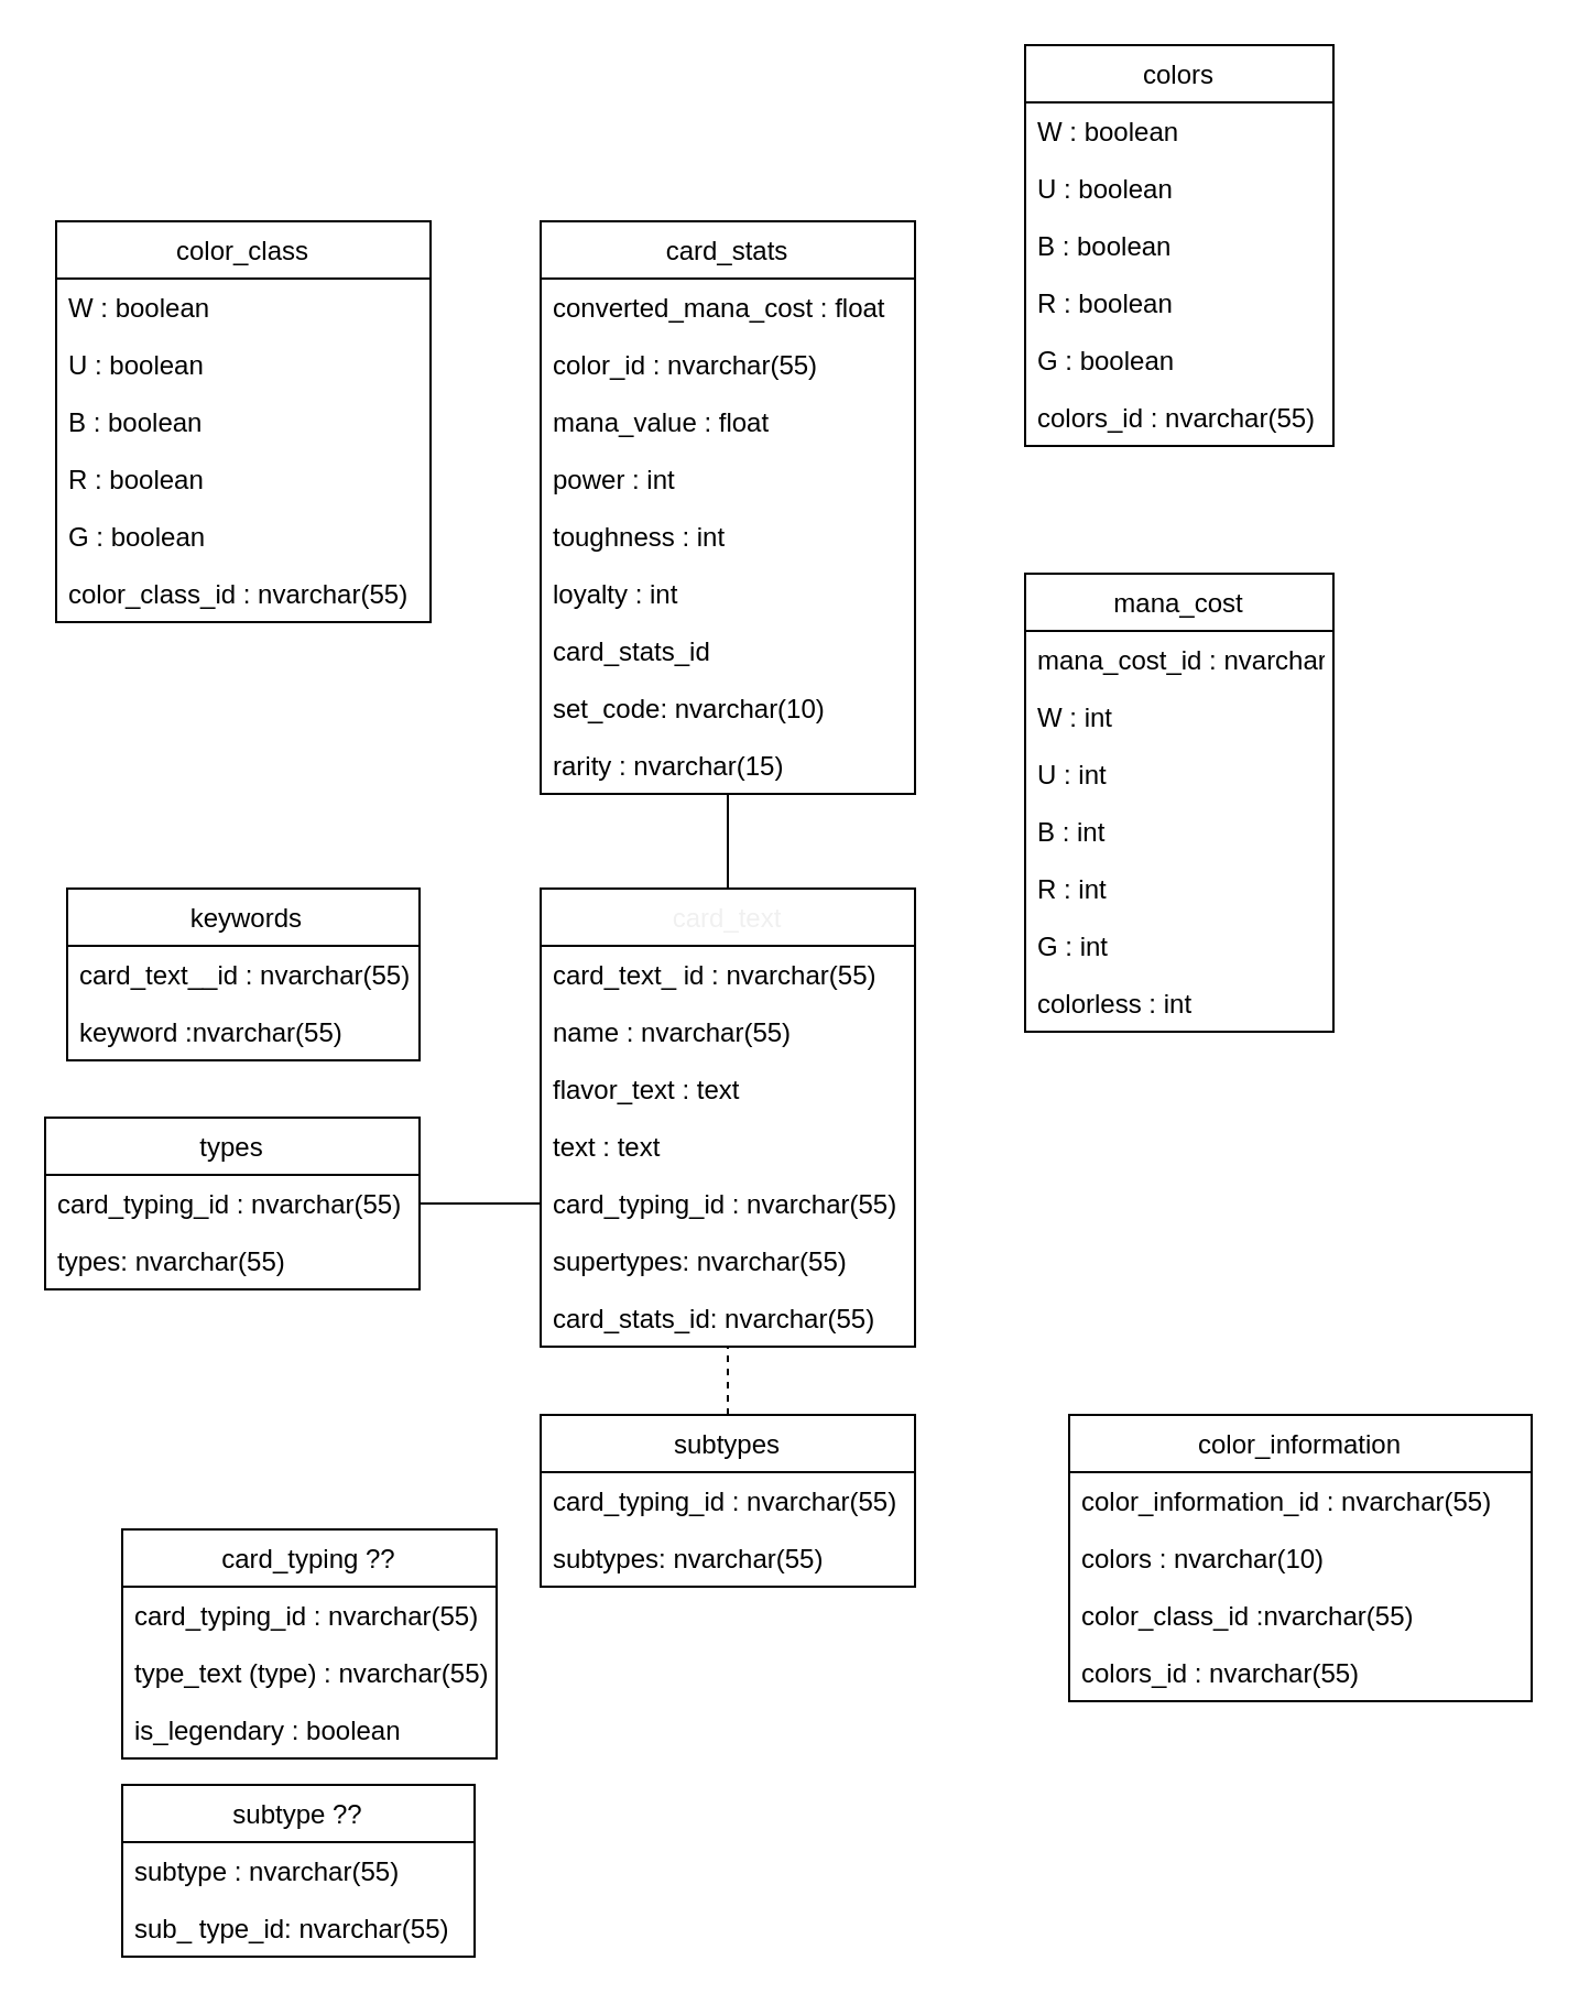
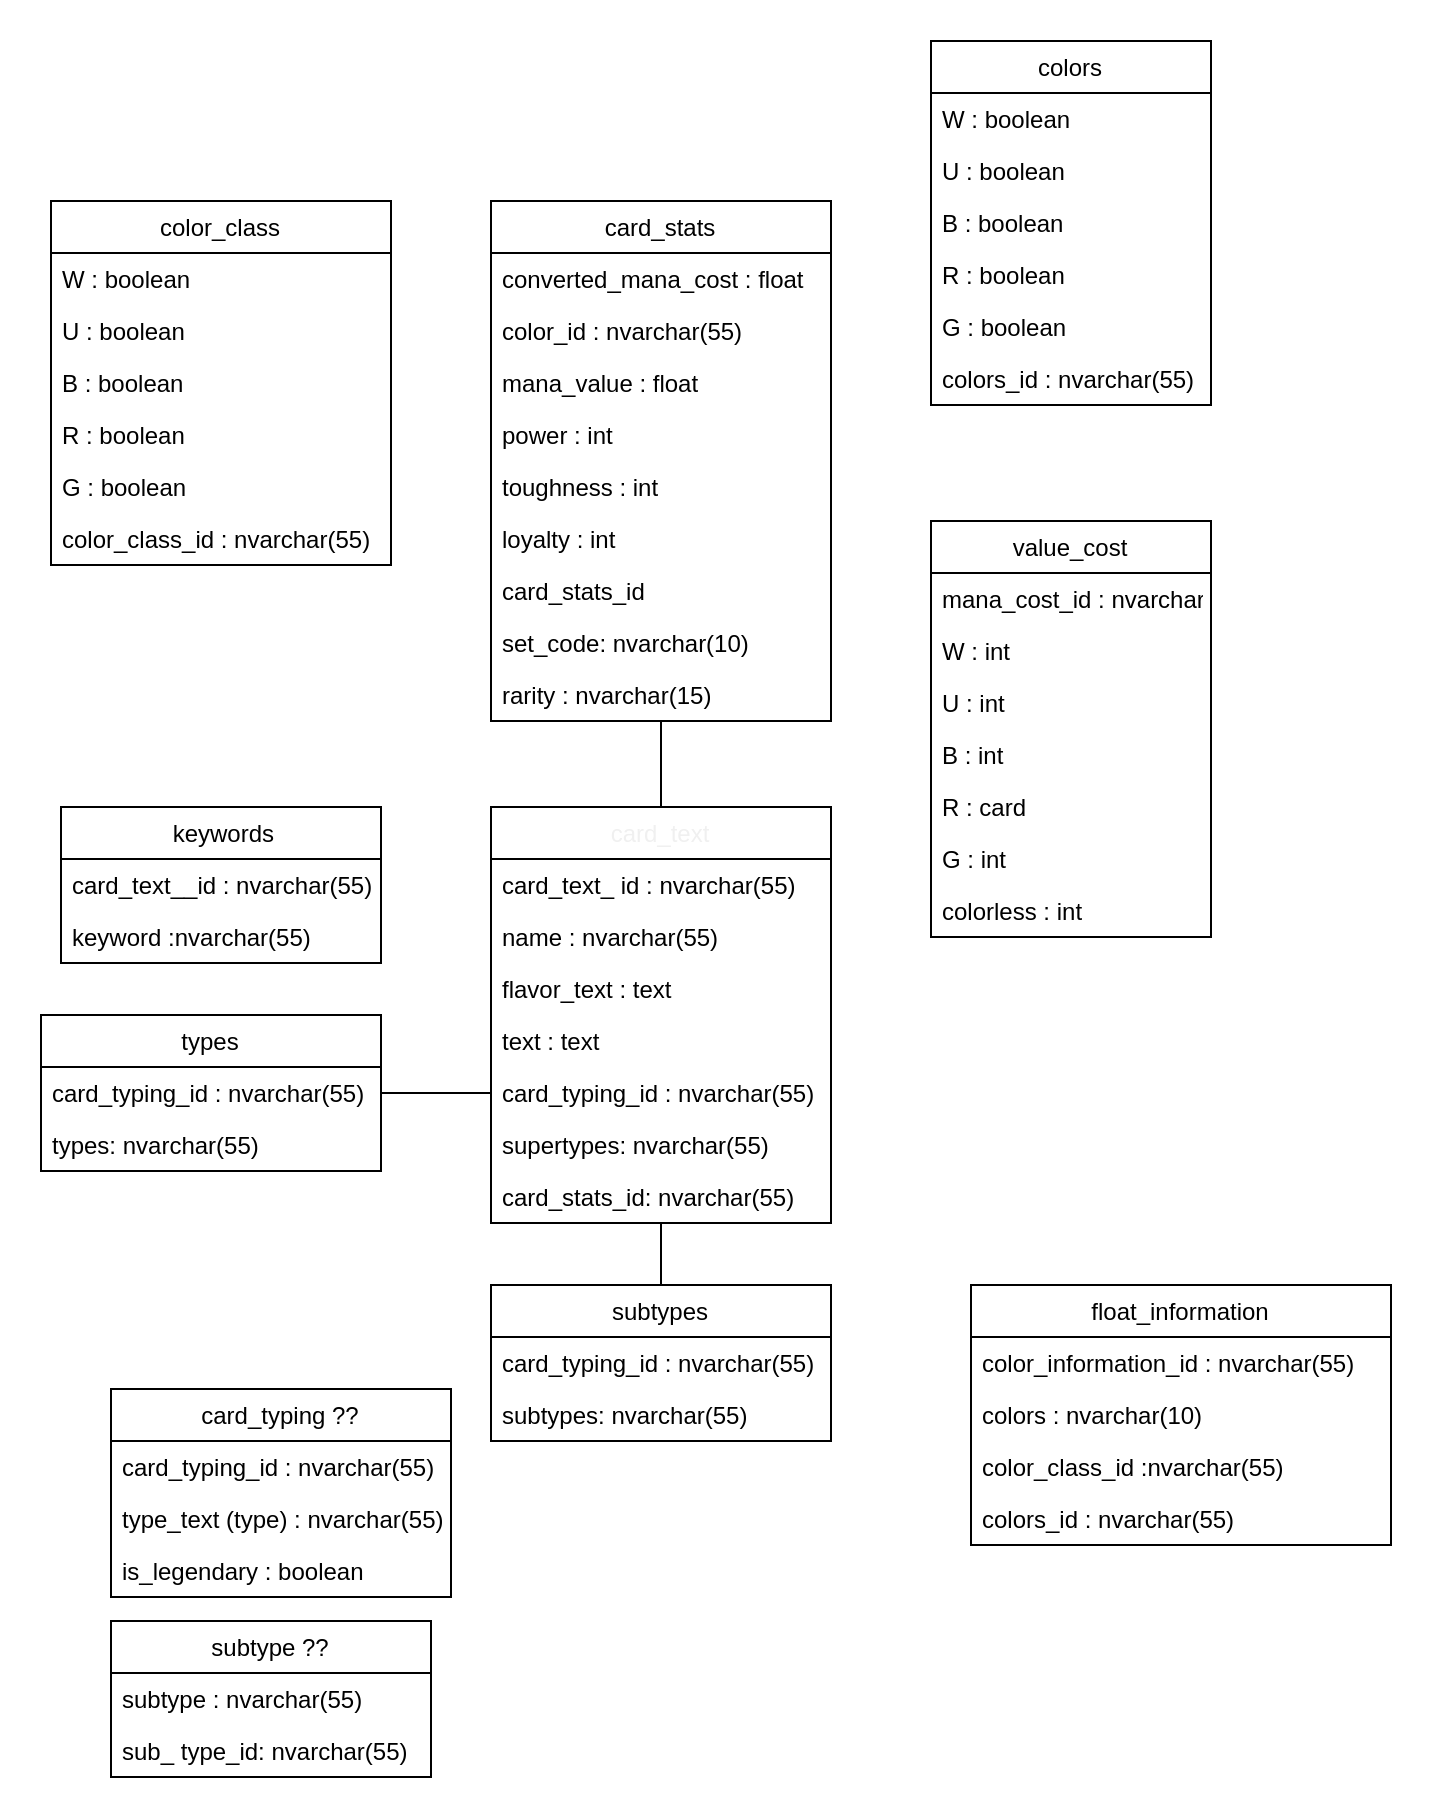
- <mxCell id="46" value="mana_cost" style="swimlane;fontStyle=0;childLayout=stackLayout;horizontal=1;startSize=26;fillColor=none;horizontalStack=0;resizeParent=1;resizeParentMax=0;resizeLast=0;collapsible=1;marginBottom=0;" parent="1" vertex="1"><mxGeometry x="465" y="260" width="140" height="208" as="geometry" /></mxCell>
+ <mxCell id="46" value="value_cost" style="swimlane;fontStyle=0;childLayout=stackLayout;horizontal=1;startSize=26;fillColor=none;horizontalStack=0;resizeParent=1;resizeParentMax=0;resizeLast=0;collapsible=1;marginBottom=0;" parent="1" vertex="1"><mxGeometry x="465" y="260" width="140" height="208" as="geometry" /></mxCell>
- <mxCell id="51" value="R : int " style="text;strokeColor=none;fillColor=none;align=left;verticalAlign=top;spacingLeft=4;spacingRight=4;overflow=hidden;rotatable=0;points=[[0,0.5],[1,0.5]];portConstraint=eastwest;" parent="46" vertex="1"><mxGeometry y="130" width="140" height="26" as="geometry" /></mxCell>
+ <mxCell id="51" value="R : card " style="text;strokeColor=none;fillColor=none;align=left;verticalAlign=top;spacingLeft=4;spacingRight=4;overflow=hidden;rotatable=0;points=[[0,0.5],[1,0.5]];portConstraint=eastwest;" parent="46" vertex="1"><mxGeometry y="130" width="140" height="26" as="geometry" /></mxCell>
- <mxCell id="64" value="" style="endArrow=none;html=1;rounded=0;exitX=0.5;exitY=0;exitDx=0;exitDy=0;dashed=1;" edge="1" parent="1" source="57" target="2"><mxGeometry width="50" height="50" relative="1" as="geometry"><mxPoint x="330" y="650" as="sourcePoint" /><mxPoint x="435" y="580" as="targetPoint" /></mxGeometry></mxCell>
+ <mxCell id="64" value="" style="endArrow=none;html=1;rounded=0;exitX=0.5;exitY=0;exitDx=0;exitDy=0;" edge="1" parent="1" source="57" target="2"><mxGeometry width="50" height="50" relative="1" as="geometry"><mxPoint x="330" y="650" as="sourcePoint" /><mxPoint x="435" y="580" as="targetPoint" /></mxGeometry></mxCell>
- <mxCell id="10" value="color_information" style="swimlane;fontStyle=0;childLayout=stackLayout;horizontal=1;startSize=26;fillColor=none;horizontalStack=0;resizeParent=1;resizeParentMax=0;resizeLast=0;collapsible=1;marginBottom=0;" parent="1" vertex="1"><mxGeometry x="485" y="642" width="210" height="130" as="geometry" /></mxCell>
+ <mxCell id="10" value="float_information" style="swimlane;fontStyle=0;childLayout=stackLayout;horizontal=1;startSize=26;fillColor=none;horizontalStack=0;resizeParent=1;resizeParentMax=0;resizeLast=0;collapsible=1;marginBottom=0;" parent="1" vertex="1"><mxGeometry x="485" y="642" width="210" height="130" as="geometry" /></mxCell>
